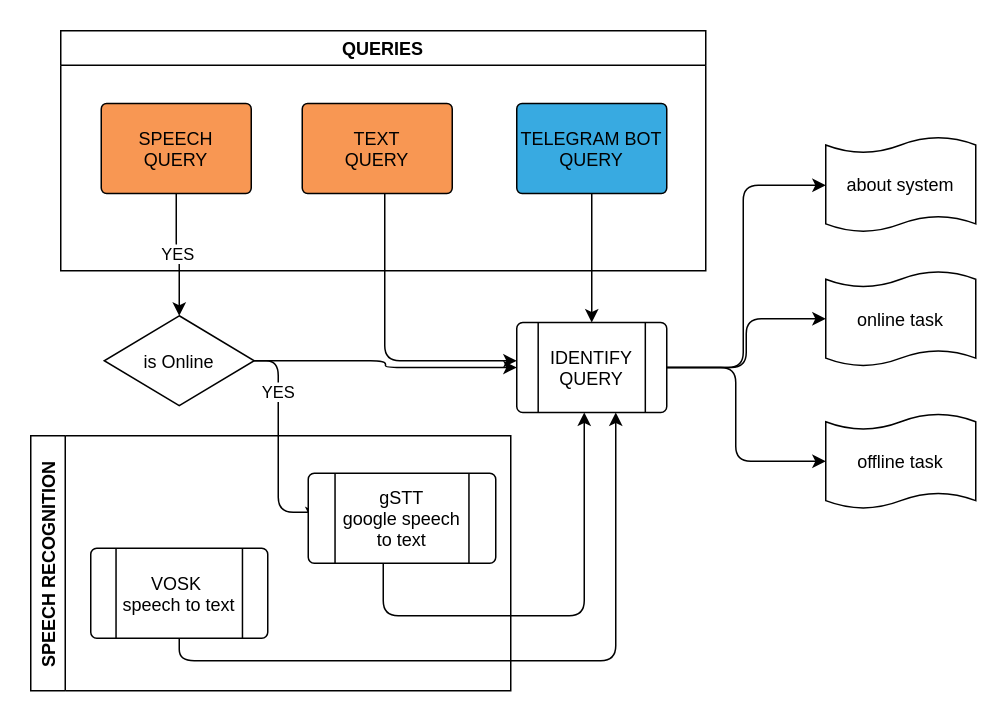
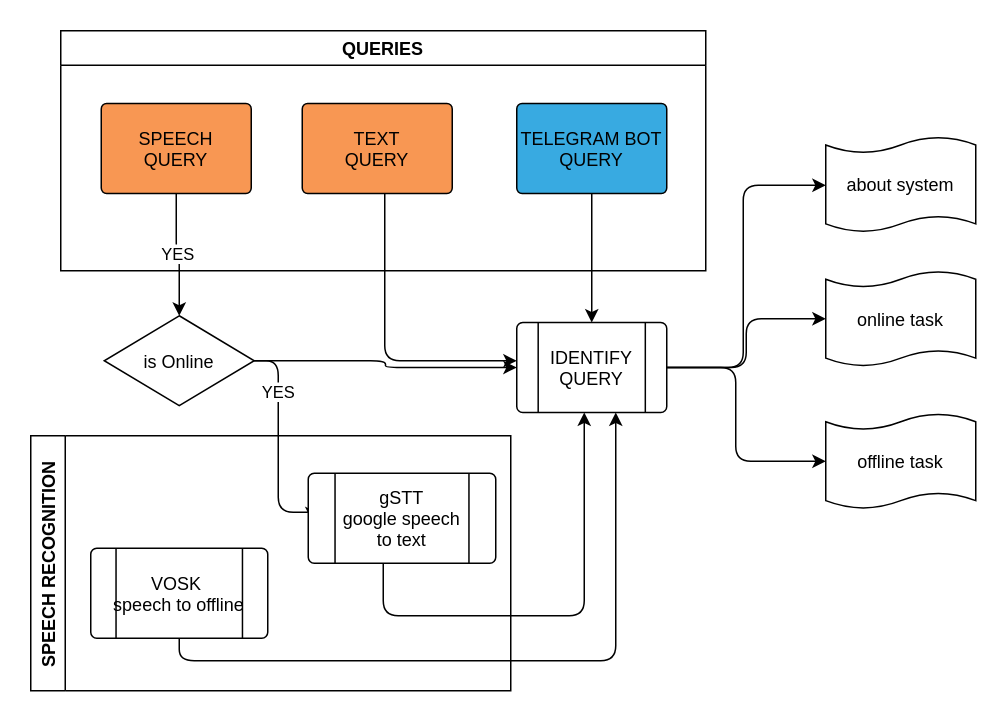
- <mxCell id="20" value="VOSK &#10;speech to text" style="shape=mxgraph.flowchart.predefined_process;" parent="18" vertex="1"><mxGeometry x="40" y="75" width="118" height="60" as="geometry" /></mxCell>
+ <mxCell id="20" value="VOSK &#10;speech to offline" style="shape=mxgraph.flowchart.predefined_process;" parent="18" vertex="1"><mxGeometry x="40" y="75" width="118" height="60" as="geometry" /></mxCell>
